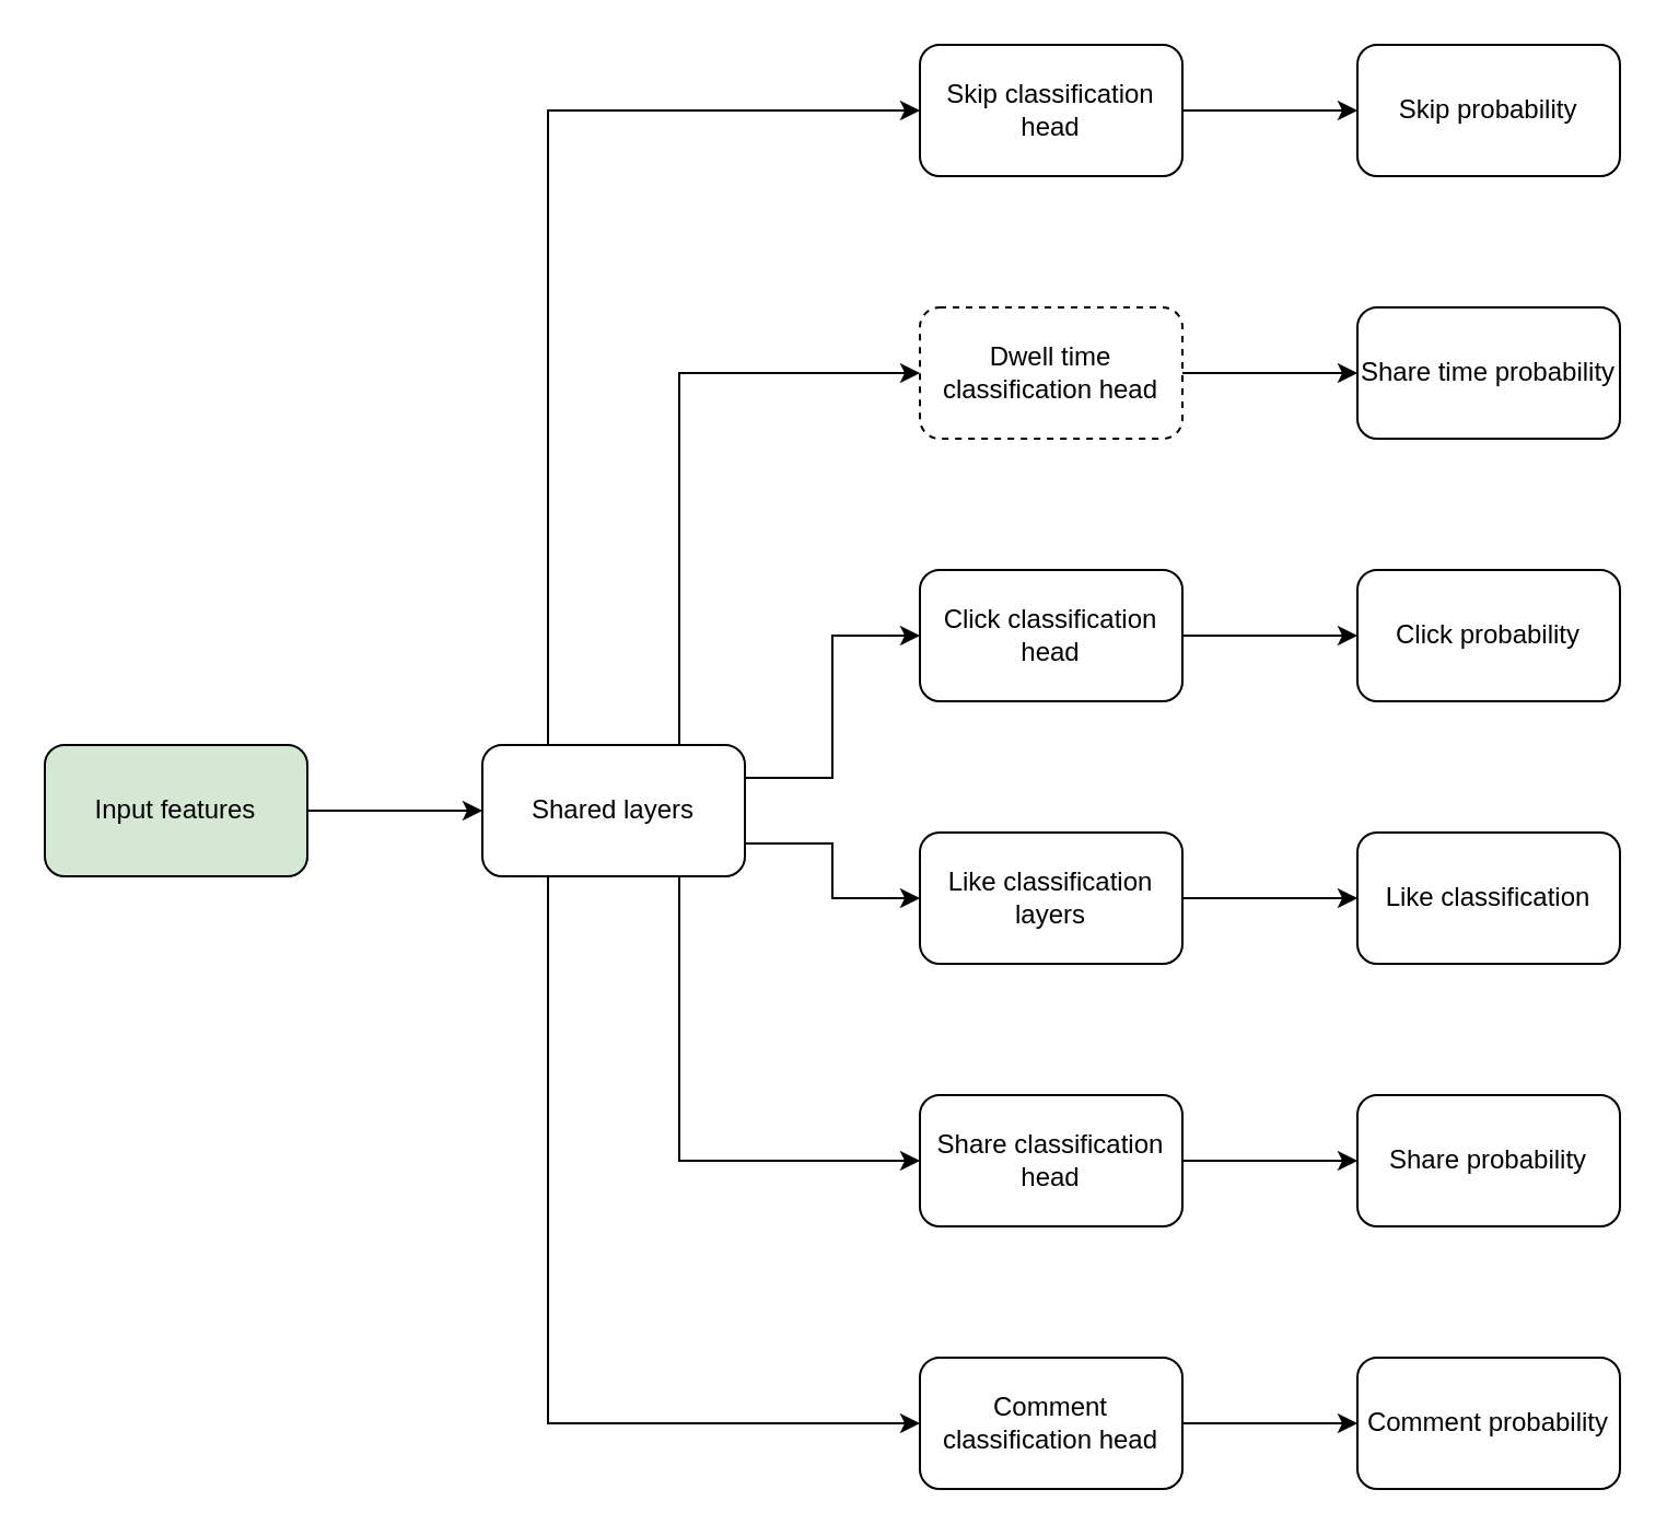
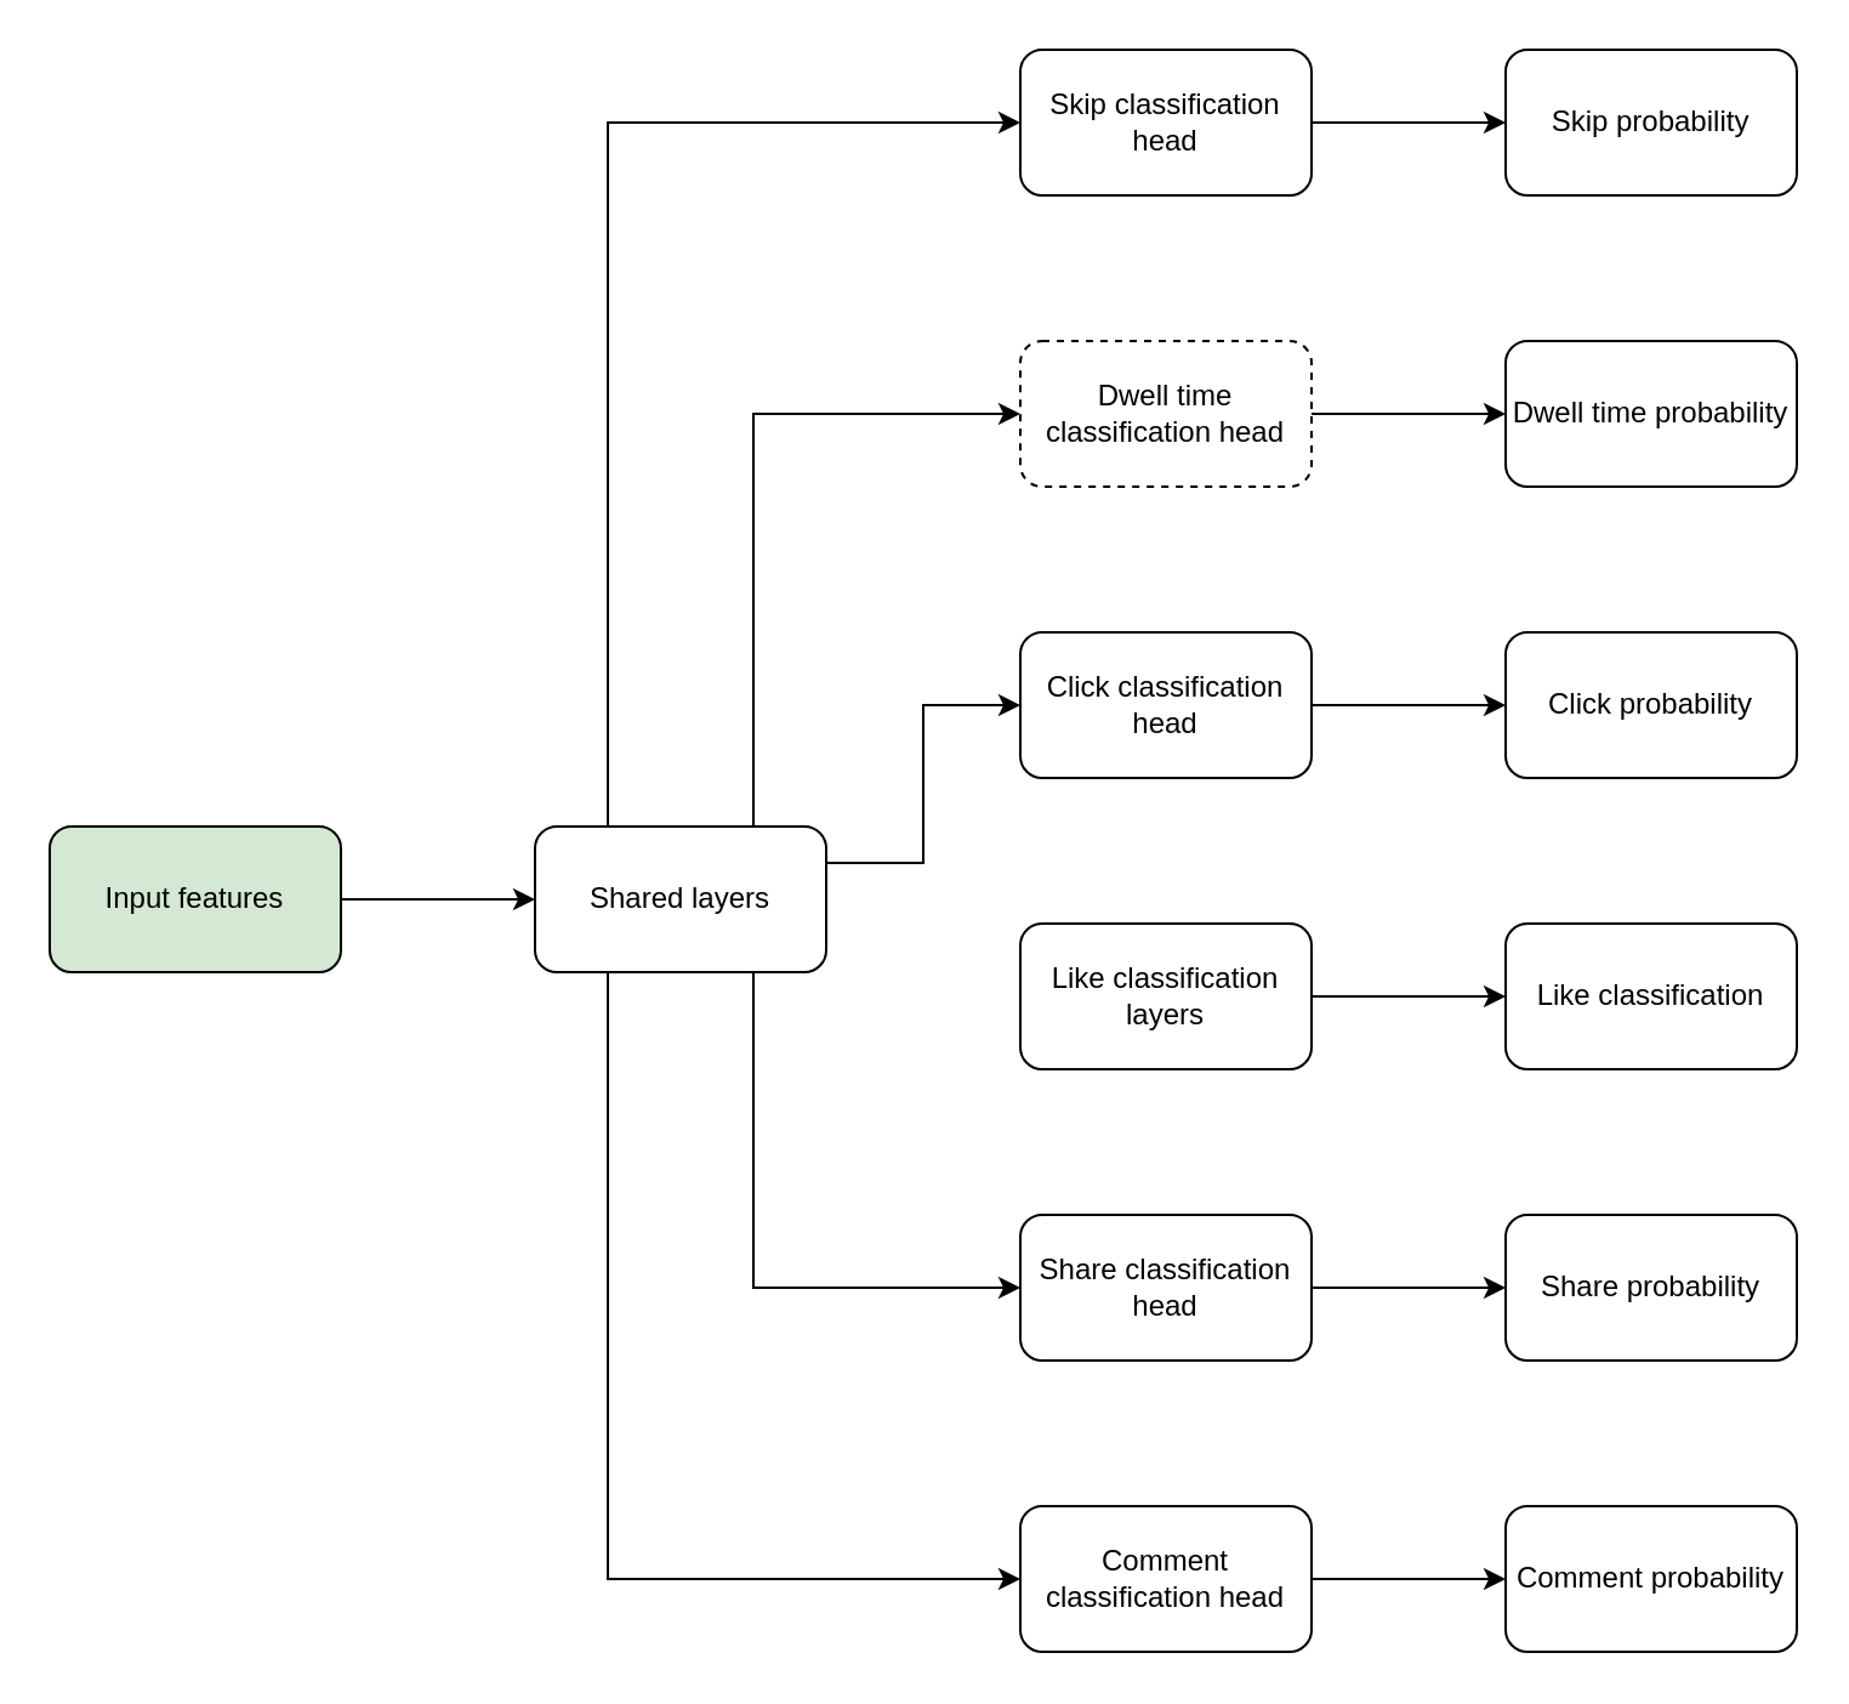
- <mxCell id="24" value="Share time probability" style="rounded=1;whiteSpace=wrap;html=1;" vertex="1" parent="1"><mxGeometry x="620" y="140" width="120" height="60" as="geometry" /></mxCell>
+ <mxCell id="24" value="Dwell time probability" style="rounded=1;whiteSpace=wrap;html=1;" vertex="1" parent="1"><mxGeometry x="620" y="140" width="120" height="60" as="geometry" /></mxCell>
- <mxCell id="9" style="edgeStyle=orthogonalEdgeStyle;rounded=0;orthogonalLoop=1;jettySize=auto;html=1;exitX=1;exitY=0.75;exitDx=0;exitDy=0;entryX=0;entryY=0.5;entryDx=0;entryDy=0;" edge="1" parent="1" source="10" target="18"><mxGeometry relative="1" as="geometry" /></mxCell>
